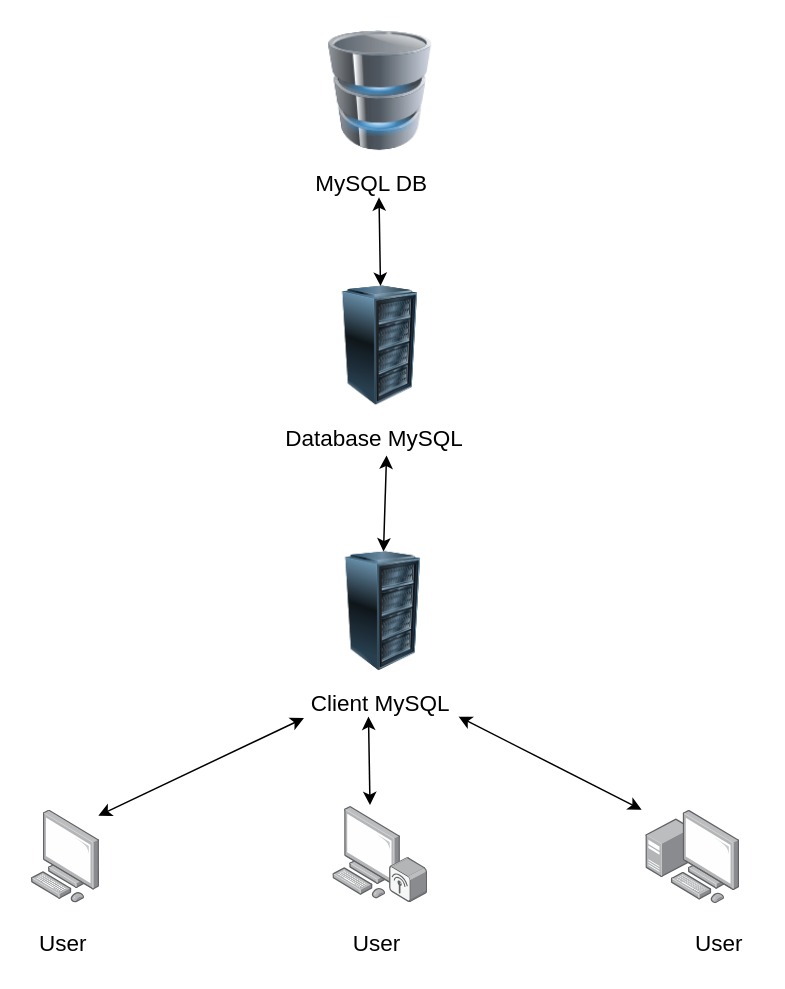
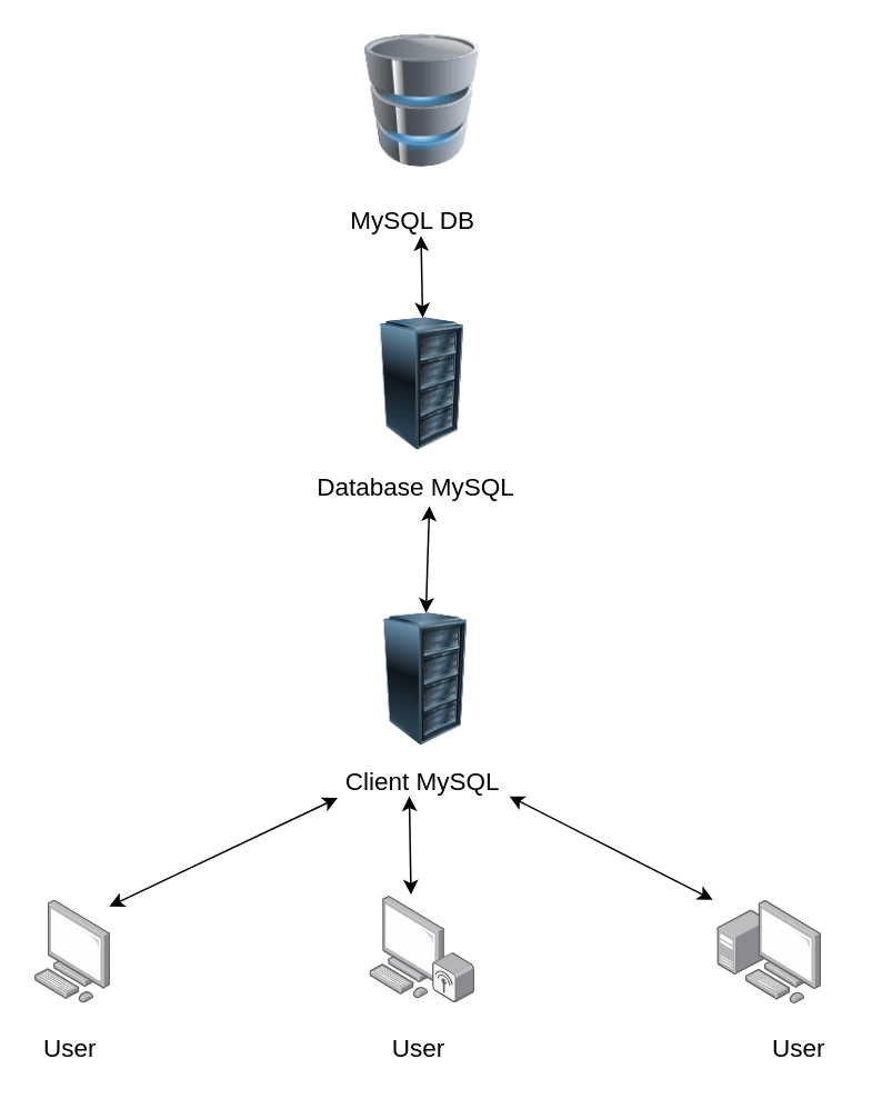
- <mxCell id="13" value="MySQL DB" style="text;html=1;resizable=0;points=[];autosize=1;align=left;verticalAlign=top;spacingTop=-4;fontSize=15;" vertex="1" parent="1"><mxGeometry x="208" y="110" width="90" height="20" as="geometry" /></mxCell>
+ <mxCell id="13" value="MySQL DB" style="text;html=1;resizable=0;points=[];autosize=1;align=left;verticalAlign=top;spacingTop=-4;fontSize=15;" vertex="1" parent="1"><mxGeometry x="208" y="120" width="90" height="20" as="geometry" /></mxCell>
